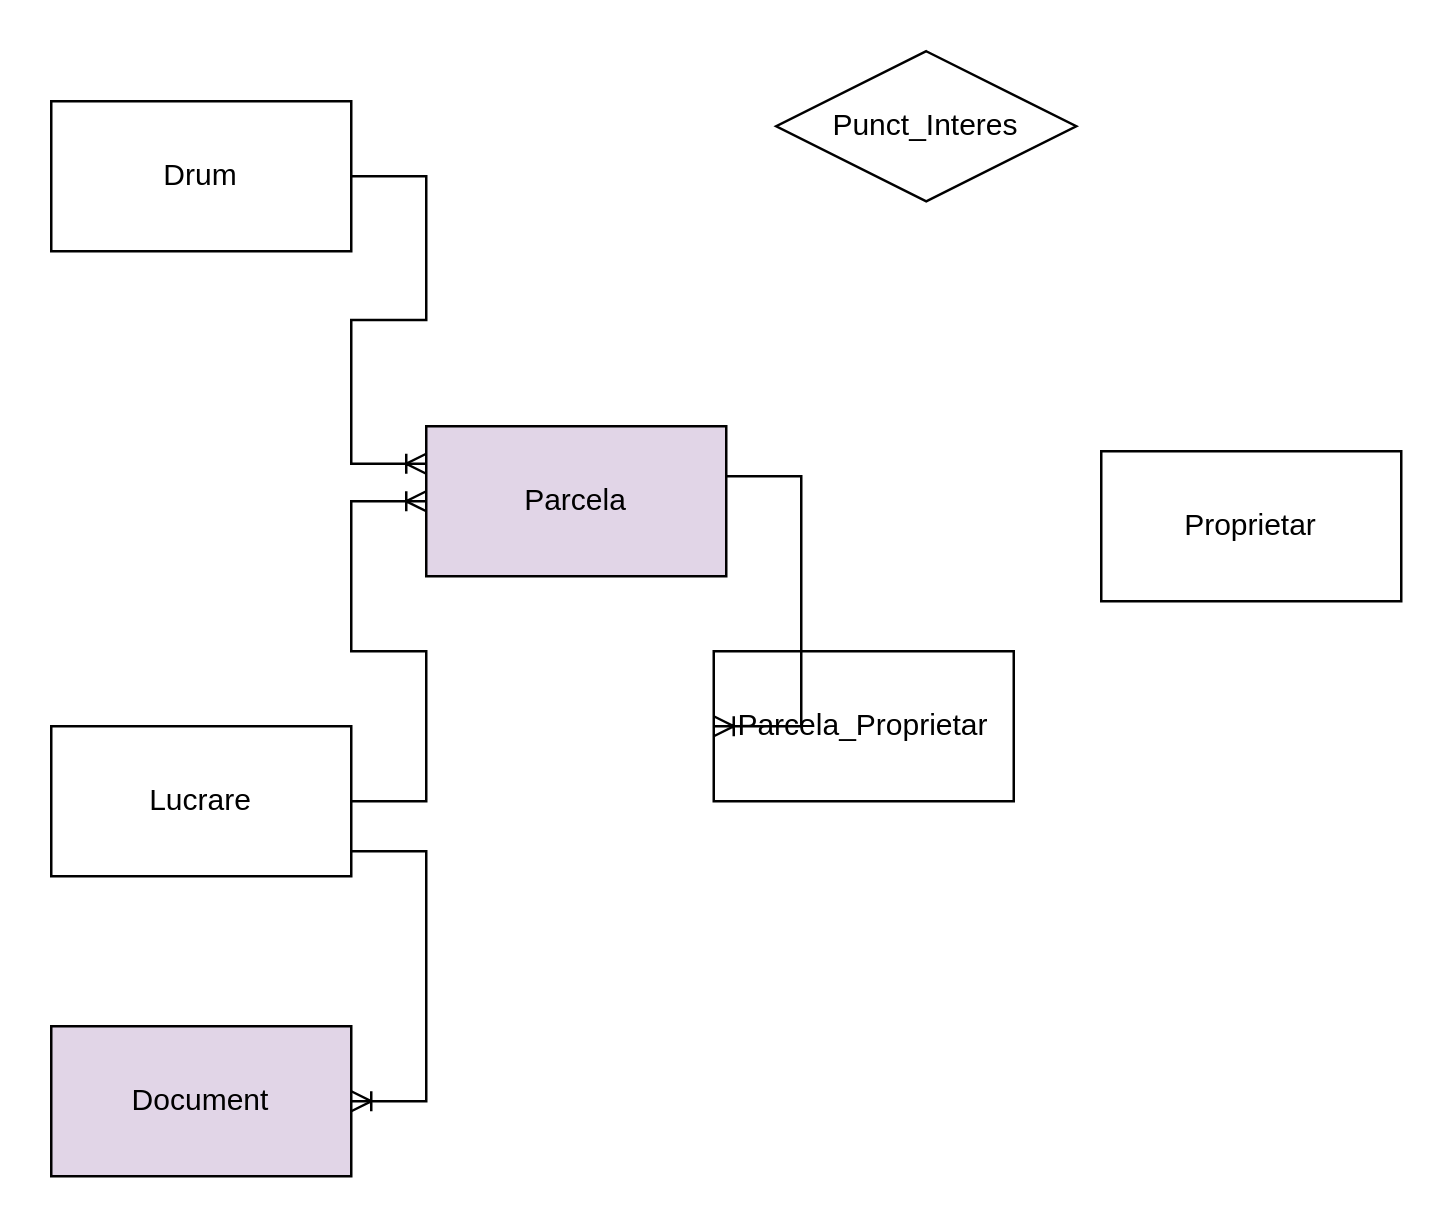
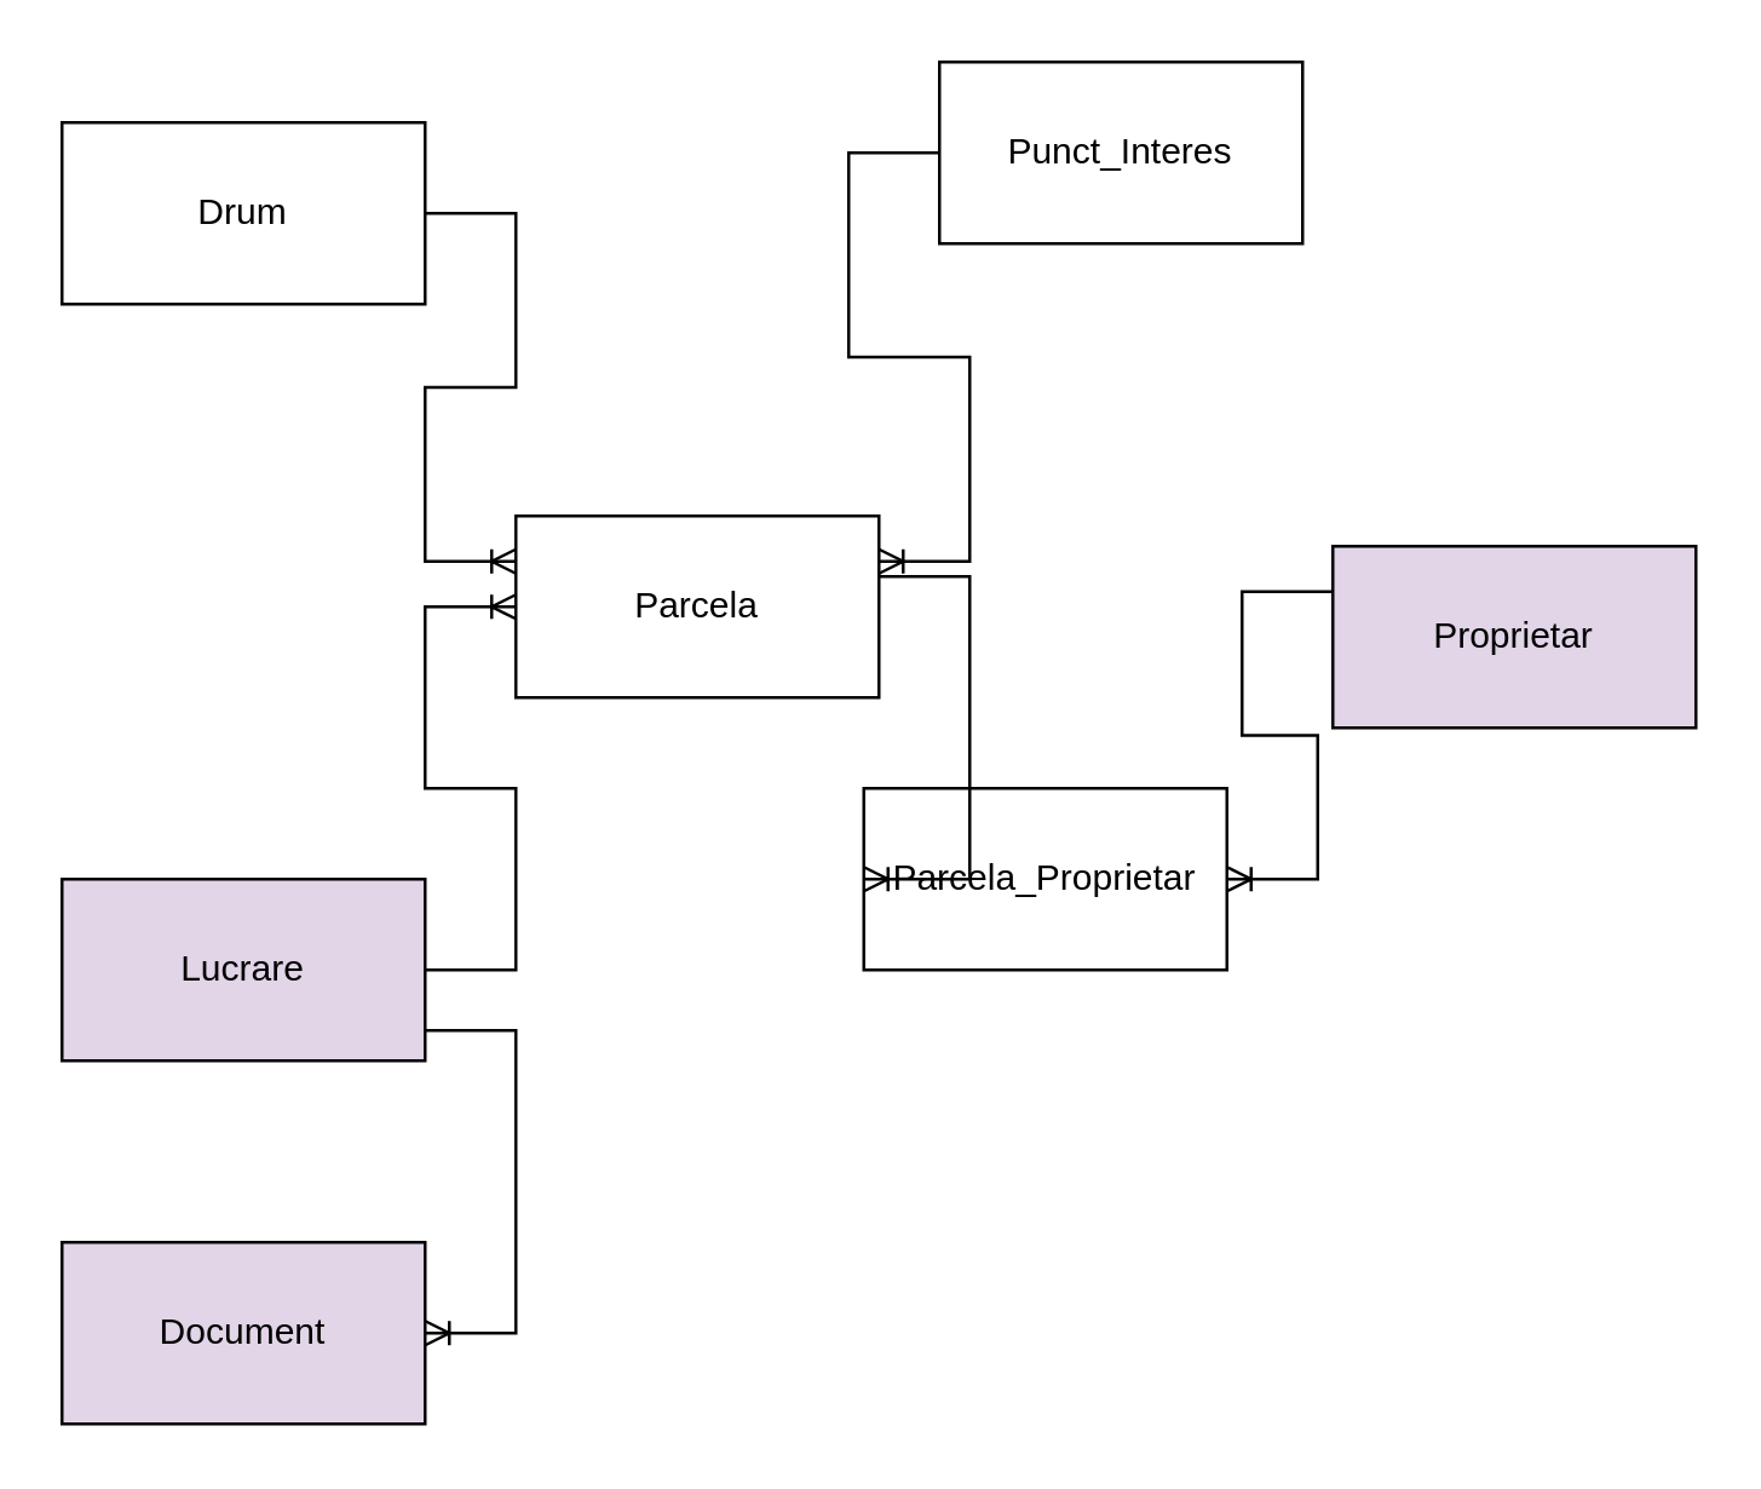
- <mxCell id="8" value="Punct_Interes" style="rhombus;whiteSpace=wrap;html=1;" vertex="1" parent="1"><mxGeometry x="310" y="20" width="120" height="60" as="geometry" /></mxCell>
+ <mxCell id="8" value="Punct_Interes" style="rounded=0;whiteSpace=wrap;html=1;" vertex="1" parent="1"><mxGeometry x="310" y="20" width="120" height="60" as="geometry" /></mxCell>
+ <mxCell id="14" value="" style="edgeStyle=entityRelationEdgeStyle;fontSize=12;html=1;endArrow=ERoneToMany;rounded=0;entryX=1;entryY=0.25;entryDx=0;entryDy=0;exitX=0;exitY=0.5;exitDx=0;exitDy=0;" edge="1" parent="1" source="8" target="2"><mxGeometry width="100" height="100" relative="1" as="geometry"><mxPoint x="430" y="50" as="sourcePoint" /><mxPoint x="300" y="170" as="targetPoint" /></mxGeometry></mxCell>
- <mxCell id="2" value="Parcela" style="rounded=0;whiteSpace=wrap;html=1;fillColor=#e1d5e7;" vertex="1" parent="1"><mxGeometry x="170" y="170" width="120" height="60" as="geometry" /></mxCell>
+ <mxCell id="2" value="Parcela" style="rounded=0;whiteSpace=wrap;html=1;" vertex="1" parent="1"><mxGeometry x="170" y="170" width="120" height="60" as="geometry" /></mxCell>
- <mxCell id="3" value="Proprietar" style="rounded=0;whiteSpace=wrap;html=1;" vertex="1" parent="1"><mxGeometry x="440" y="180" width="120" height="60" as="geometry" /></mxCell>
+ <mxCell id="3" value="Proprietar" style="rounded=0;whiteSpace=wrap;html=1;fillColor=#e1d5e7;" vertex="1" parent="1"><mxGeometry x="440" y="180" width="120" height="60" as="geometry" /></mxCell>
+ <mxCell id="10" value="" style="edgeStyle=entityRelationEdgeStyle;fontSize=12;html=1;endArrow=ERoneToMany;rounded=0;entryX=1;entryY=0.5;entryDx=0;entryDy=0;exitX=0;exitY=0.25;exitDx=0;exitDy=0;" edge="1" parent="1" source="3" target="6"><mxGeometry width="100" height="100" relative="1" as="geometry"><mxPoint x="540" y="210" as="sourcePoint" /><mxPoint x="510" y="100" as="targetPoint" /></mxGeometry></mxCell>
- <mxCell id="4" value="Lucrare" style="rounded=0;whiteSpace=wrap;html=1;" vertex="1" parent="1"><mxGeometry x="20" y="290" width="120" height="60" as="geometry" /></mxCell>
+ <mxCell id="4" value="Lucrare" style="rounded=0;whiteSpace=wrap;html=1;fillColor=#e1d5e7;" vertex="1" parent="1"><mxGeometry x="20" y="290" width="120" height="60" as="geometry" /></mxCell>
